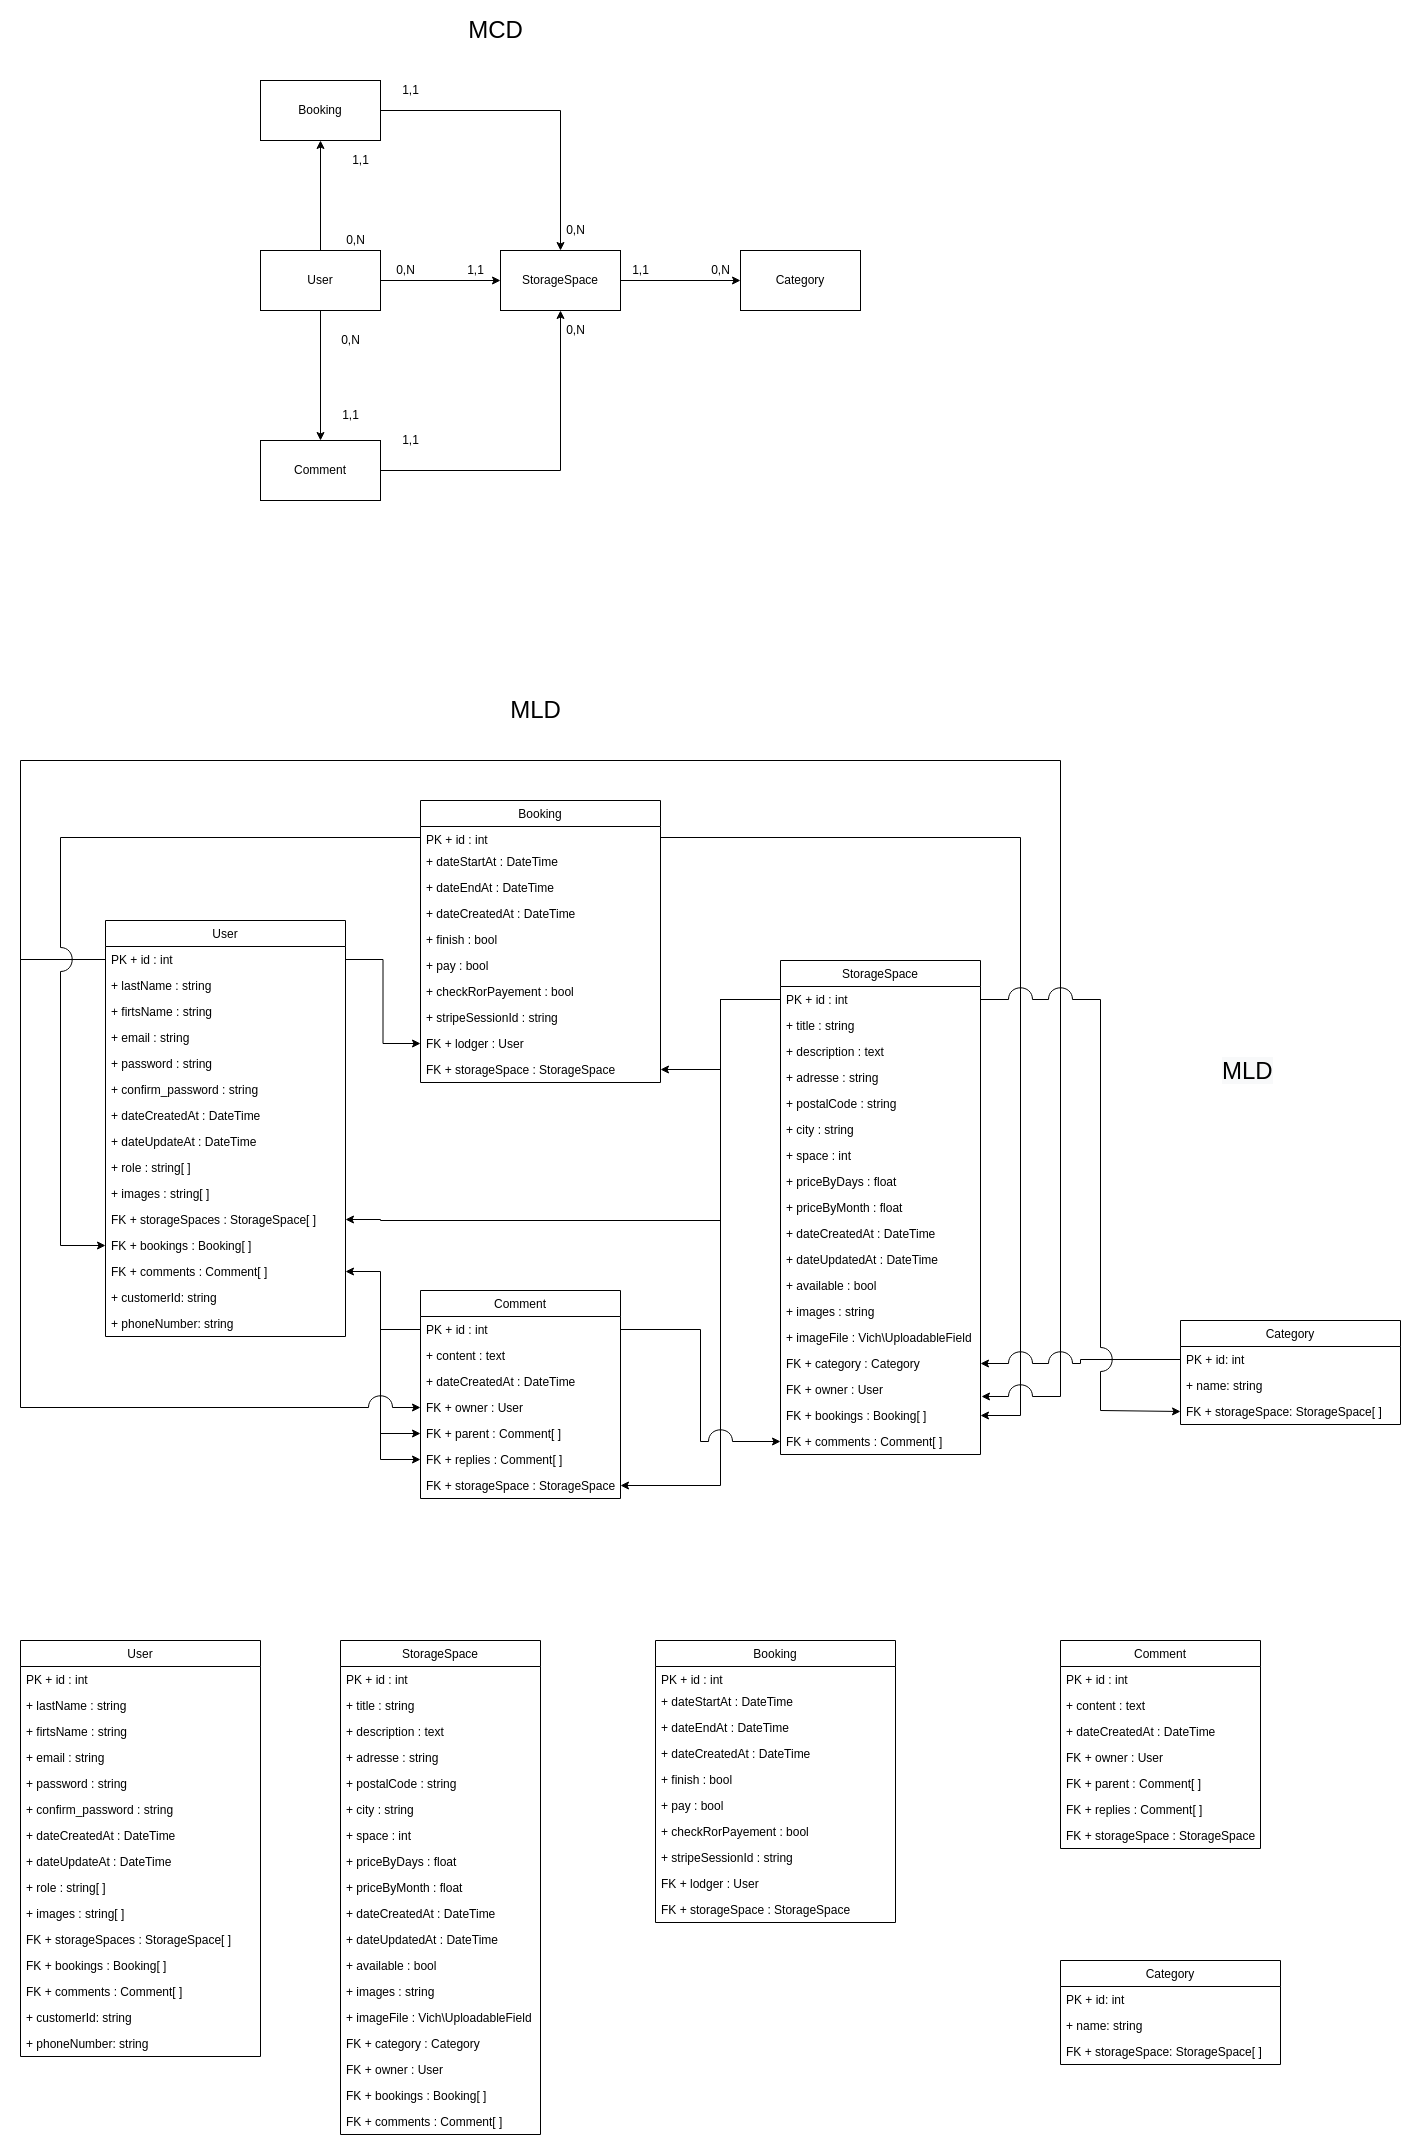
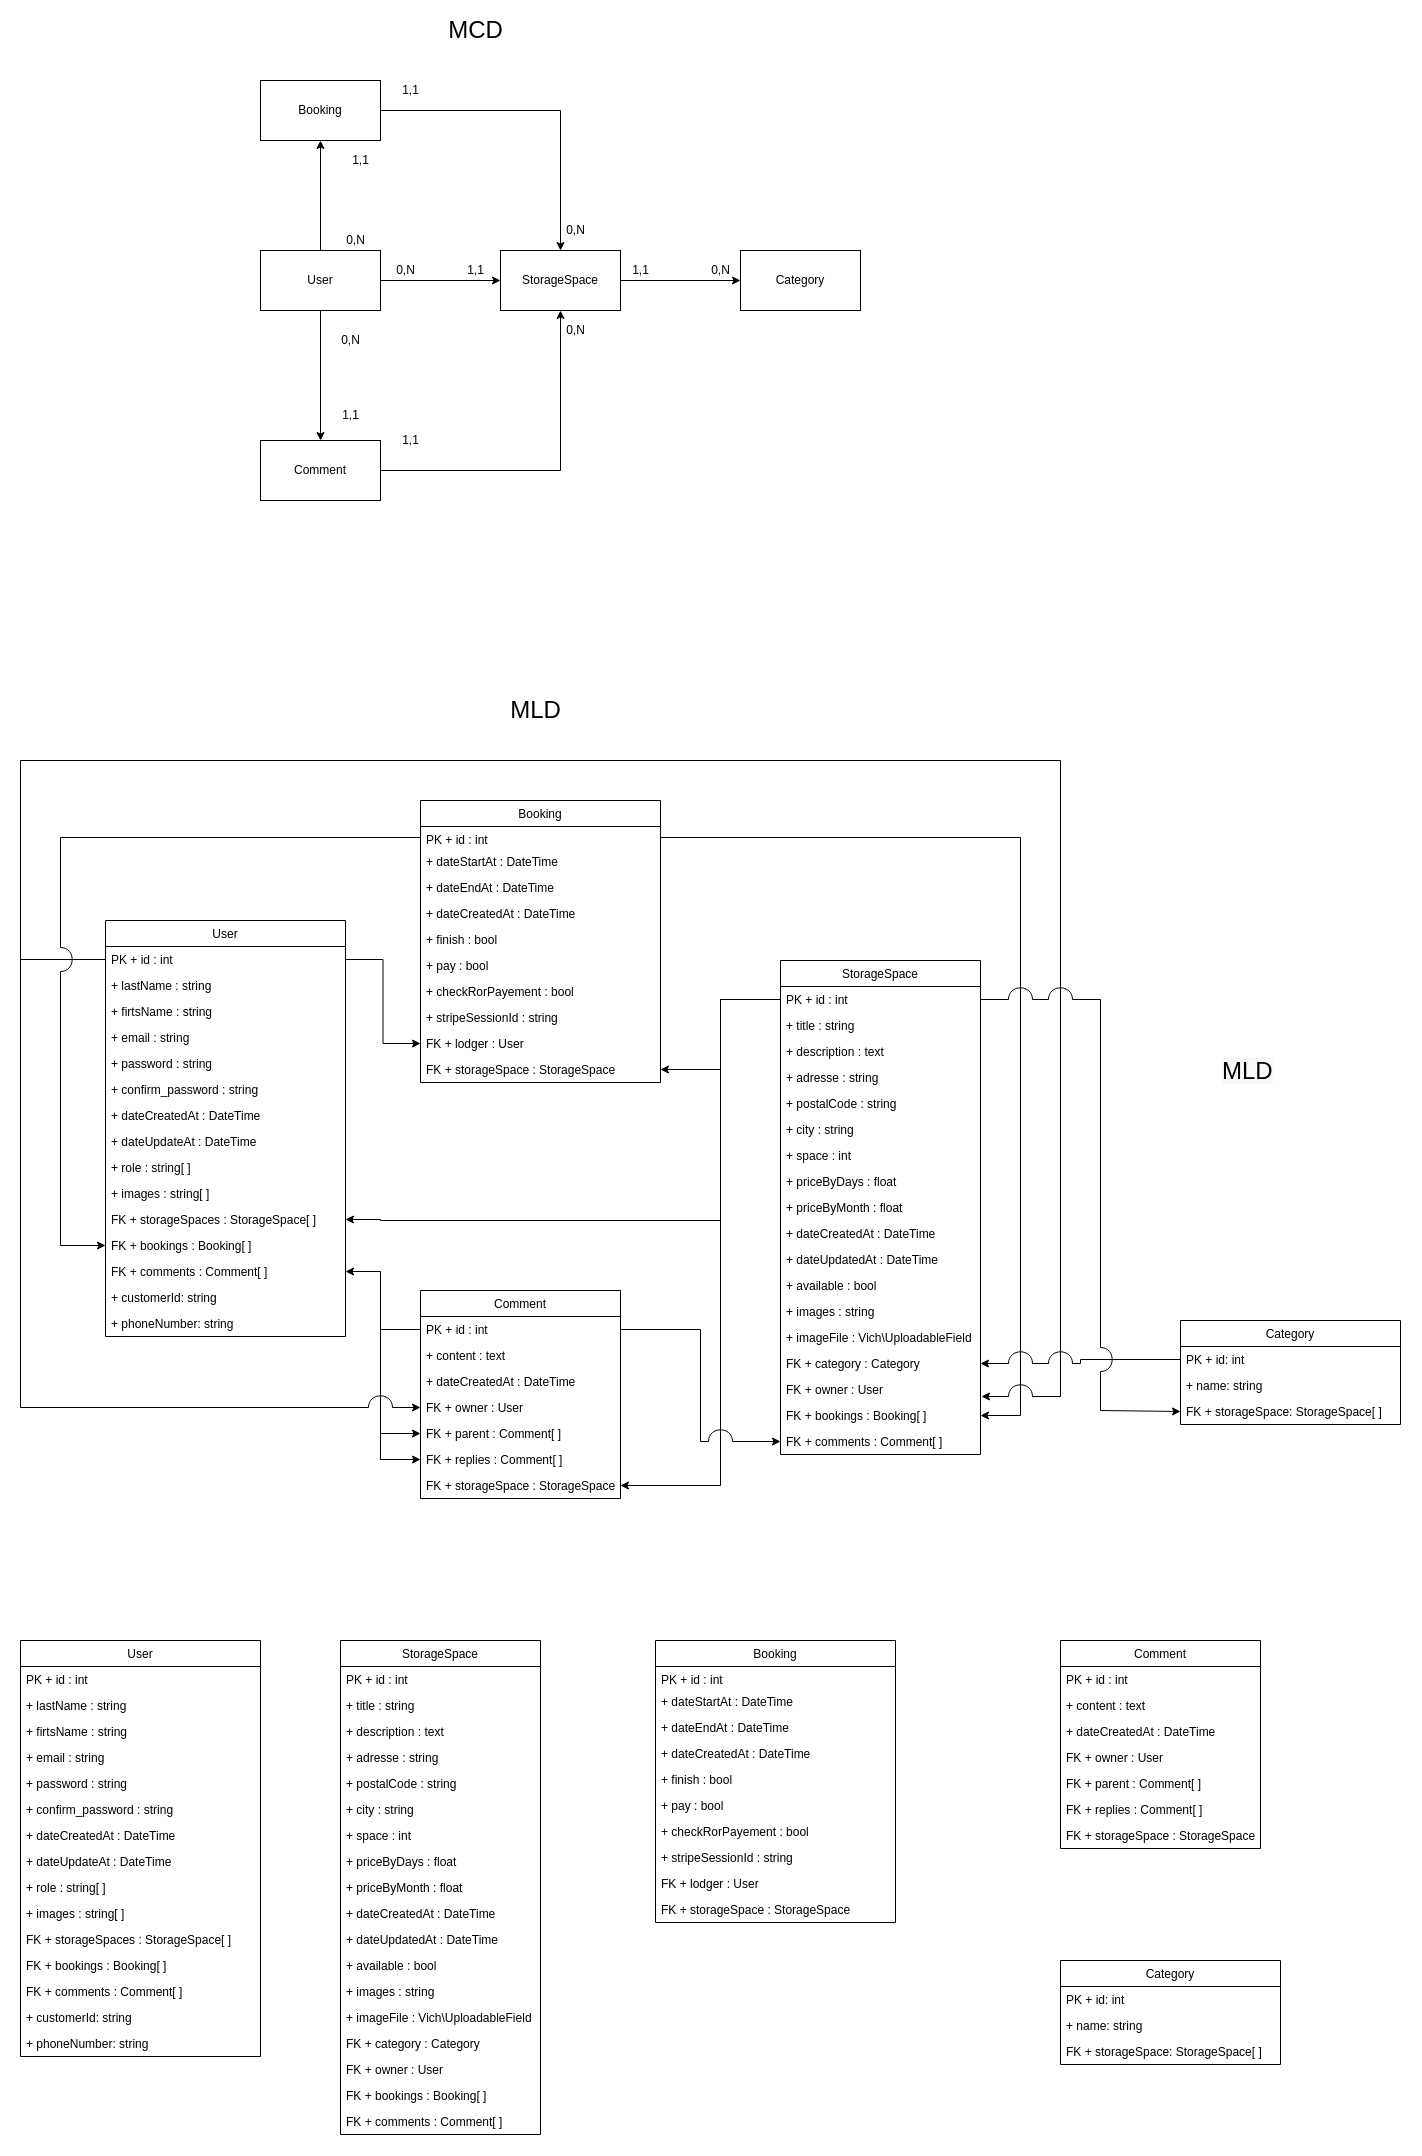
- <mxCell id="12" value="&lt;font style=&quot;font-size: 24px&quot;&gt;MCD&lt;/font&gt;" style="text;html=1;align=center;verticalAlign=middle;resizable=0;points=[];autosize=1;" parent="1" vertex="1"><mxGeometry x="460" y="20" width="70" height="20" as="geometry" /></mxCell>
+ <mxCell id="12" value="&lt;font style=&quot;font-size: 24px&quot;&gt;MCD&lt;/font&gt;" style="text;html=1;align=center;verticalAlign=middle;resizable=0;points=[];autosize=1;" parent="1" vertex="1"><mxGeometry x="440" y="20" width="70" height="20" as="geometry" /></mxCell>
